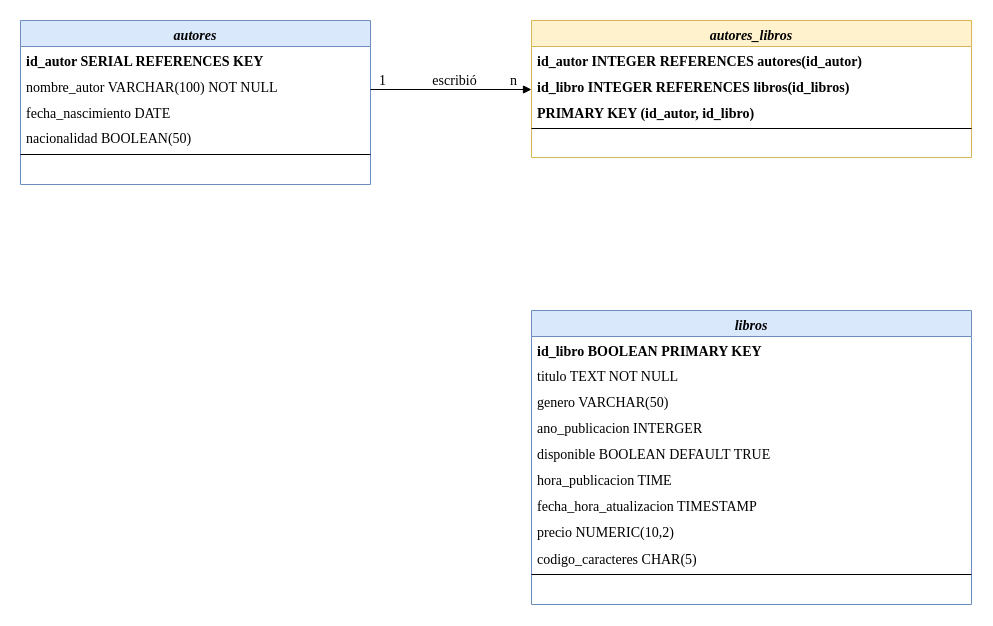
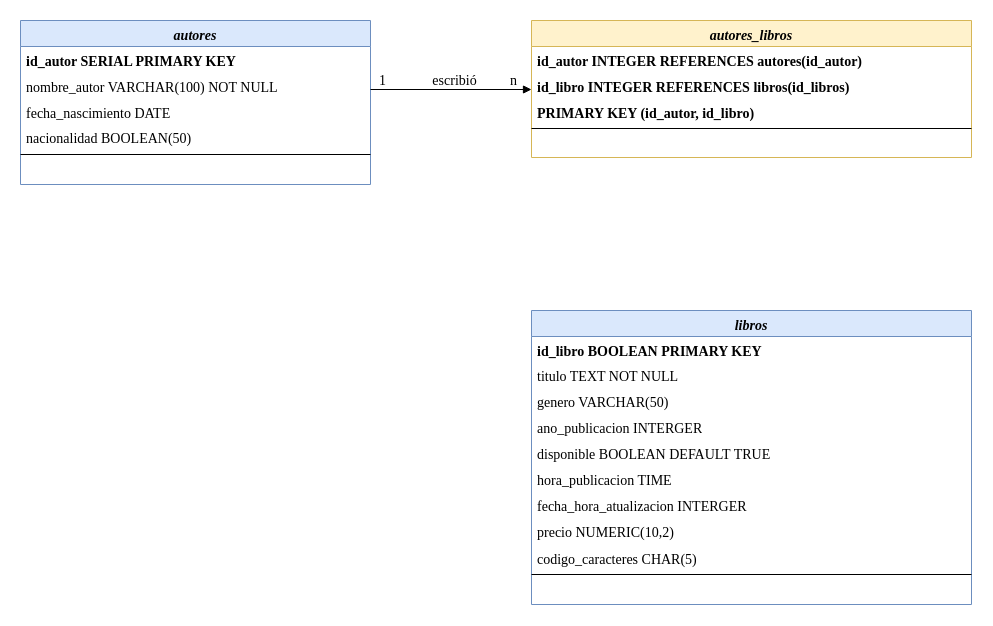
- <mxCell id="3" value="id_autor SERIAL REFERENCES KEY" style="text;align=left;verticalAlign=top;spacingLeft=4;spacingRight=4;overflow=hidden;rotatable=0;points=[[0,0.5],[1,0.5]];portConstraint=eastwest;fontStyle=1;fontSize=14;fontFamily=Verdana;" vertex="1" parent="2"><mxGeometry y="26" width="350" height="26" as="geometry" /></mxCell>
+ <mxCell id="3" value="id_autor SERIAL PRIMARY KEY" style="text;align=left;verticalAlign=top;spacingLeft=4;spacingRight=4;overflow=hidden;rotatable=0;points=[[0,0.5],[1,0.5]];portConstraint=eastwest;fontStyle=1;fontSize=14;fontFamily=Verdana;" vertex="1" parent="2"><mxGeometry y="26" width="350" height="26" as="geometry" /></mxCell>
- <mxCell id="24" value="fecha_hora_atualizacion TIMESTAMP" style="text;strokeColor=none;fillColor=none;align=left;verticalAlign=top;spacingLeft=4;spacingRight=4;overflow=hidden;rotatable=0;points=[[0,0.5],[1,0.5]];portConstraint=eastwest;whiteSpace=wrap;html=1;fontSize=14;fontFamily=Verdana;" vertex="1" parent="17"><mxGeometry y="182" width="440" height="26" as="geometry" /></mxCell>
+ <mxCell id="24" value="fecha_hora_atualizacion INTERGER" style="text;strokeColor=none;fillColor=none;align=left;verticalAlign=top;spacingLeft=4;spacingRight=4;overflow=hidden;rotatable=0;points=[[0,0.5],[1,0.5]];portConstraint=eastwest;whiteSpace=wrap;html=1;fontSize=14;fontFamily=Verdana;" vertex="1" parent="17"><mxGeometry y="182" width="440" height="26" as="geometry" /></mxCell>
